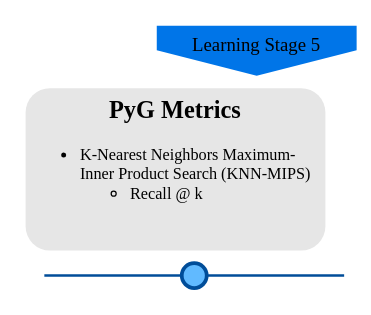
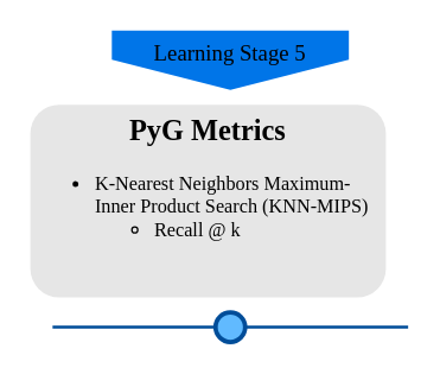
- <mxCell id="3" value="&lt;span&gt;&lt;font color=&quot;#000000&quot; face=&quot;Serif&quot;&gt;Learning Stage 5&lt;/font&gt;&lt;/span&gt;" style="shape=offPageConnector;whiteSpace=wrap;html=1;fillColor=#0075E8;fontSize=15;fontColor=#FFFFFF;size=0.509;verticalAlign=top;strokeColor=none;" parent="1" vertex="1"><mxGeometry x="125" y="20" width="160" height="40" as="geometry" /></mxCell>
+ <mxCell id="3" value="&lt;span&gt;&lt;font color=&quot;#000000&quot; face=&quot;Serif&quot;&gt;Learning Stage 5&lt;/font&gt;&lt;/span&gt;" style="shape=offPageConnector;whiteSpace=wrap;html=1;fillColor=#0075E8;fontSize=15;fontColor=#FFFFFF;size=0.509;verticalAlign=top;strokeColor=none;" parent="1" vertex="1"><mxGeometry x="75" y="20" width="160" height="40" as="geometry" /></mxCell>
